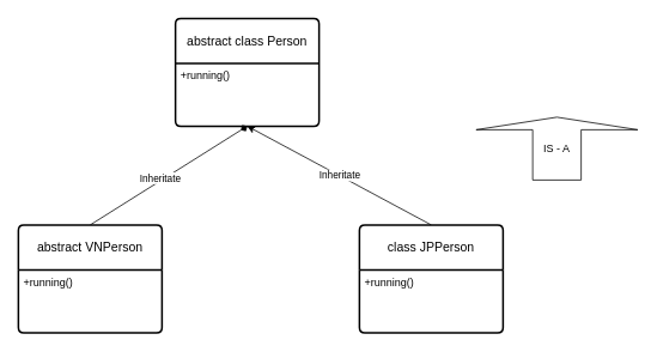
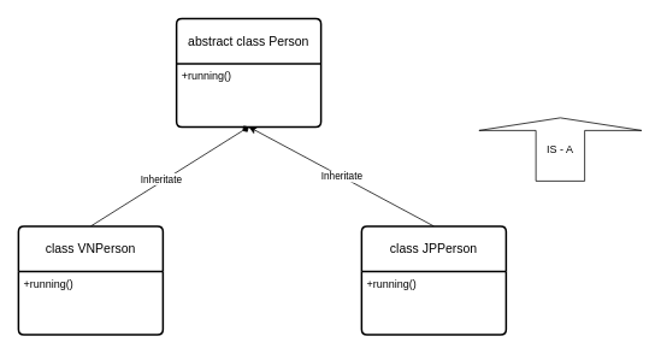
- <mxCell id="6" value="abstract VNPerson" style="swimlane;childLayout=stackLayout;horizontal=1;startSize=50;horizontalStack=0;rounded=1;fontSize=14;fontStyle=0;strokeWidth=2;resizeParent=0;resizeLast=1;shadow=0;dashed=0;align=center;arcSize=4;whiteSpace=wrap;html=1;" vertex="1" parent="1"><mxGeometry x="20" y="250" width="160" height="120" as="geometry" /></mxCell>
+ <mxCell id="6" value="class VNPerson" style="swimlane;childLayout=stackLayout;horizontal=1;startSize=50;horizontalStack=0;rounded=1;fontSize=14;fontStyle=0;strokeWidth=2;resizeParent=0;resizeLast=1;shadow=0;dashed=0;align=center;arcSize=4;whiteSpace=wrap;html=1;" vertex="1" parent="1"><mxGeometry x="20" y="250" width="160" height="120" as="geometry" /></mxCell>
